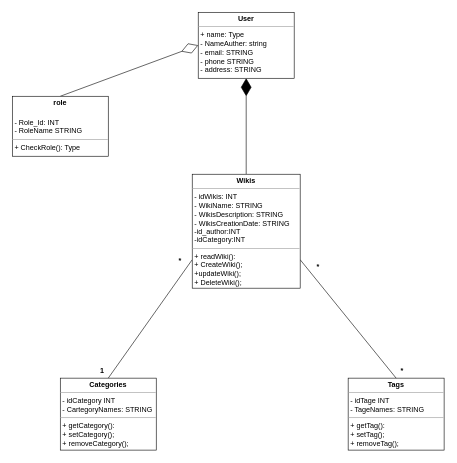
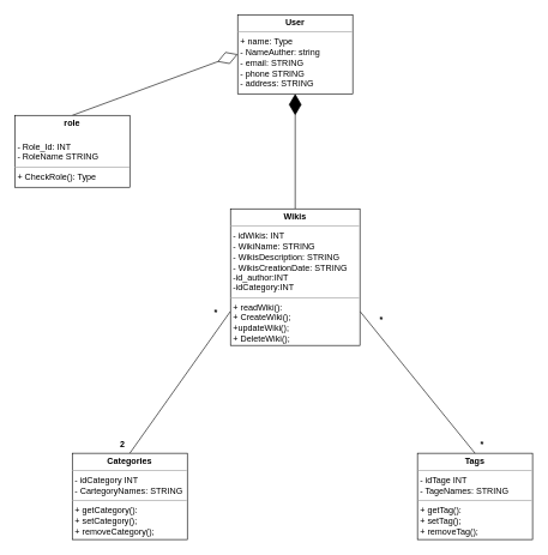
- <mxCell id="14" value="1" style="text;align=center;fontStyle=1;verticalAlign=middle;spacingLeft=3;spacingRight=3;strokeColor=none;rotatable=0;points=[[0,0.5],[1,0.5]];portConstraint=eastwest;" parent="1" vertex="1"><mxGeometry x="130" y="604" width="80" height="26" as="geometry" /></mxCell>
+ <mxCell id="14" value="2" style="text;align=center;fontStyle=1;verticalAlign=middle;spacingLeft=3;spacingRight=3;strokeColor=none;rotatable=0;points=[[0,0.5],[1,0.5]];portConstraint=eastwest;" parent="1" vertex="1"><mxGeometry x="130" y="604" width="80" height="26" as="geometry" /></mxCell>
